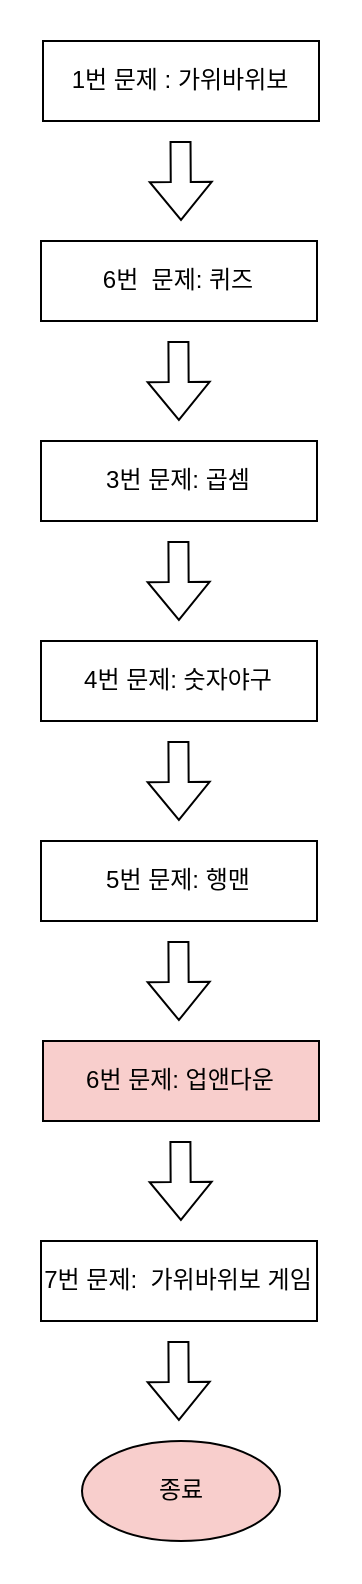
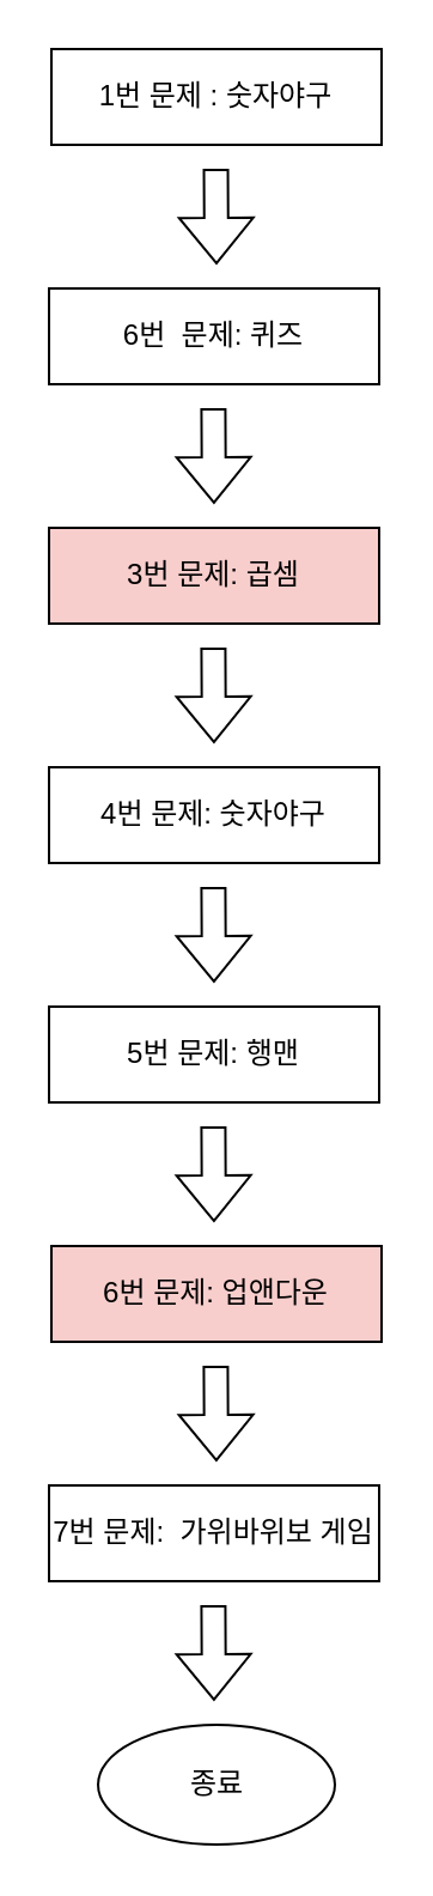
- <mxCell id="2" value="1번 문제 : 가위바위보" style="rounded=0;whiteSpace=wrap;html=1;" vertex="1" parent="1"><mxGeometry x="21" y="20" width="138" height="40" as="geometry" /></mxCell>
+ <mxCell id="2" value="1번 문제 : 숫자야구" style="rounded=0;whiteSpace=wrap;html=1;" vertex="1" parent="1"><mxGeometry x="21" y="20" width="138" height="40" as="geometry" /></mxCell>
- <mxCell id="6" value="3번 문제: 곱셈" style="rounded=0;whiteSpace=wrap;html=1;" vertex="1" parent="1"><mxGeometry x="20" y="220" width="138" height="40" as="geometry" /></mxCell>
+ <mxCell id="6" value="3번 문제: 곱셈" style="rounded=0;whiteSpace=wrap;html=1;fillColor=#f8cecc;" vertex="1" parent="1"><mxGeometry x="20" y="220" width="138" height="40" as="geometry" /></mxCell>
- <mxCell id="16" value="종료" style="ellipse;whiteSpace=wrap;html=1;fillColor=#f8cecc;" vertex="1" parent="1"><mxGeometry x="40.5" y="720" width="99" height="50" as="geometry" /></mxCell>
+ <mxCell id="16" value="종료" style="ellipse;whiteSpace=wrap;html=1;" vertex="1" parent="1"><mxGeometry x="40.5" y="720" width="99" height="50" as="geometry" /></mxCell>
